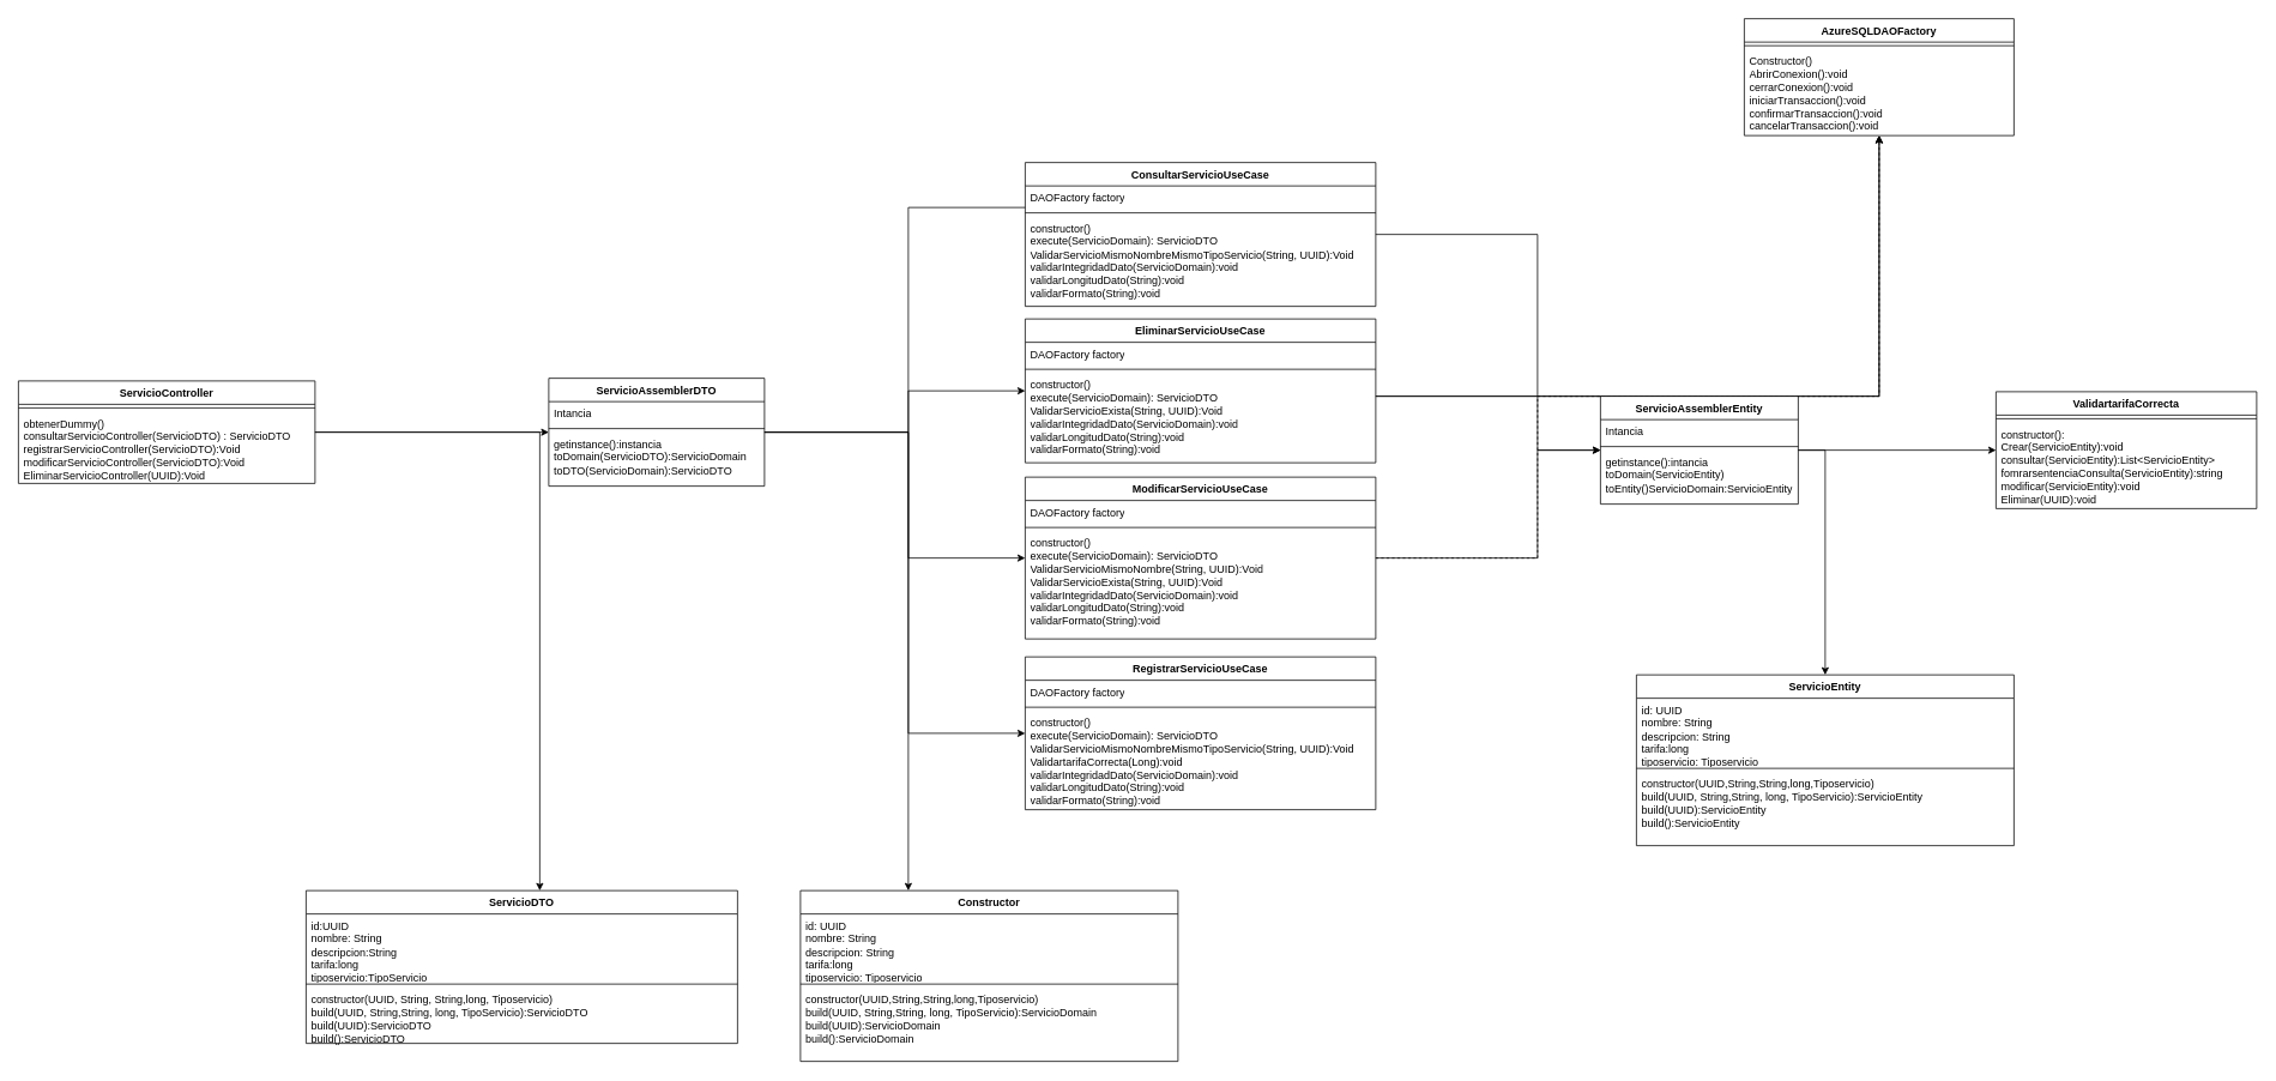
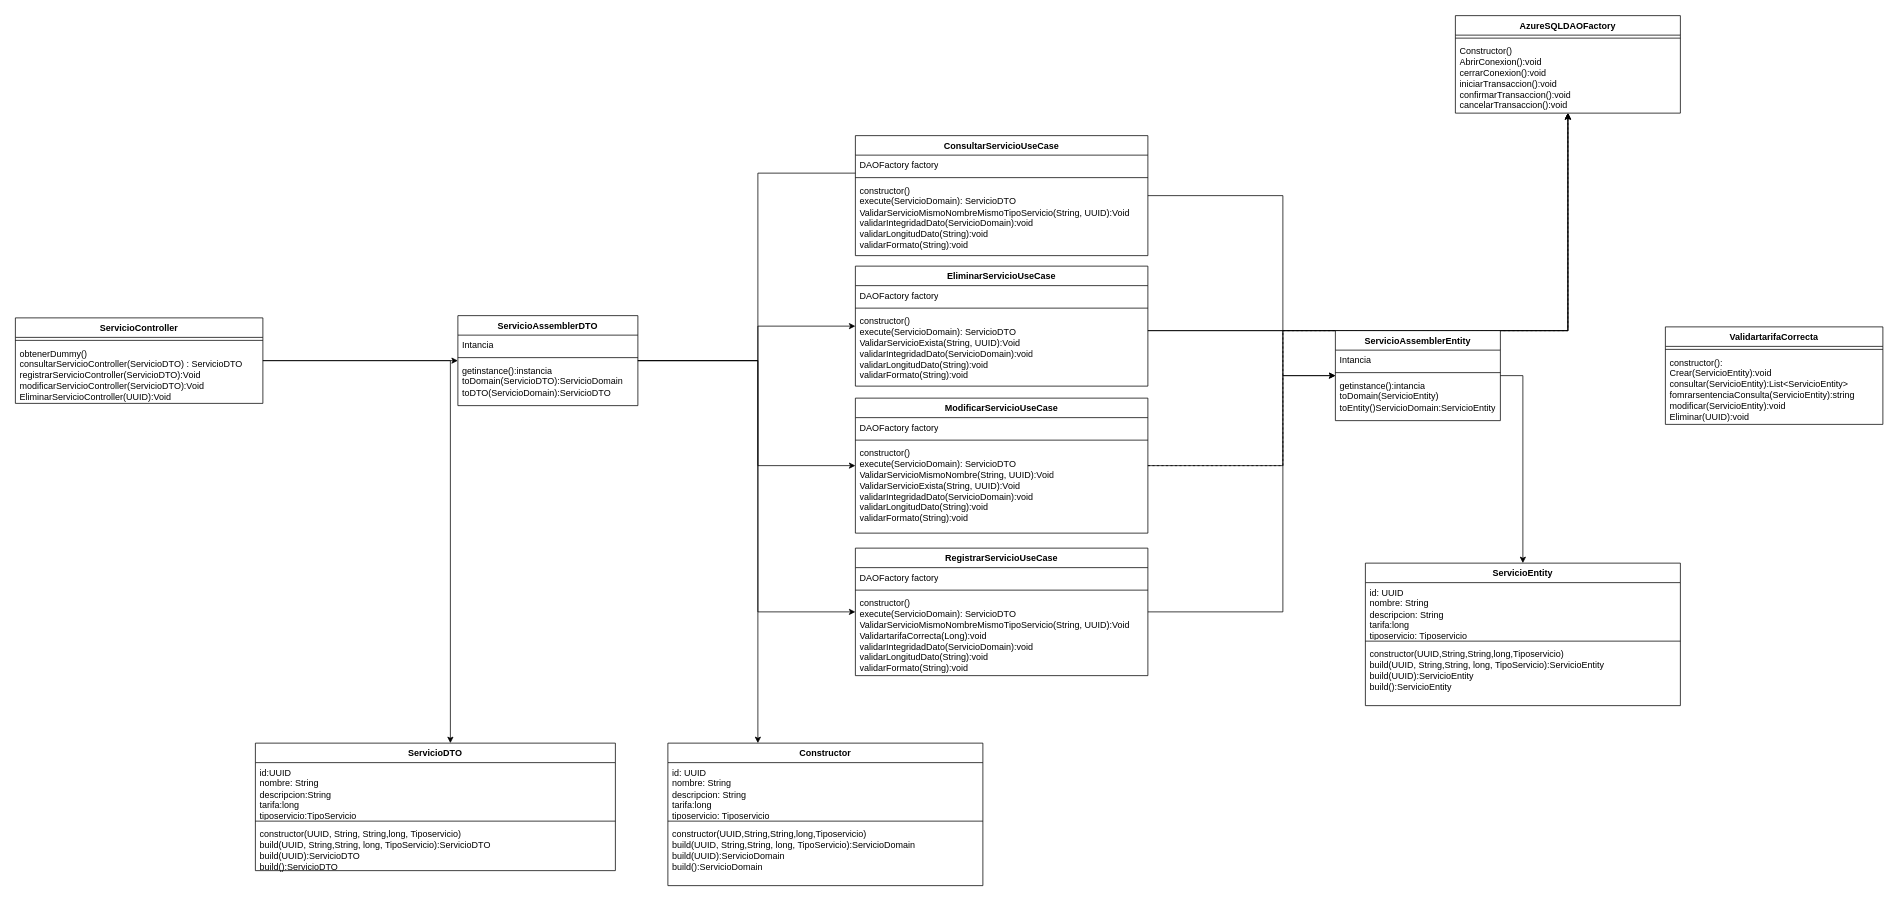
- <mxCell id="45" style="edgeStyle=orthogonalEdgeStyle;rounded=0;orthogonalLoop=1;jettySize=auto;html=1;" edge="1" parent="1" source="46" target="58"><mxGeometry relative="1" as="geometry" /></mxCell>
+ <mxCell id="14" style="edgeStyle=orthogonalEdgeStyle;rounded=0;orthogonalLoop=1;jettySize=auto;html=1;" edge="1" parent="1" source="15" target="33"><mxGeometry relative="1" as="geometry"><Array as="points"><mxPoint x="1710" y="815" /><mxPoint x="1710" y="440" /><mxPoint x="2090" y="440" /></Array></mxGeometry></mxCell>
